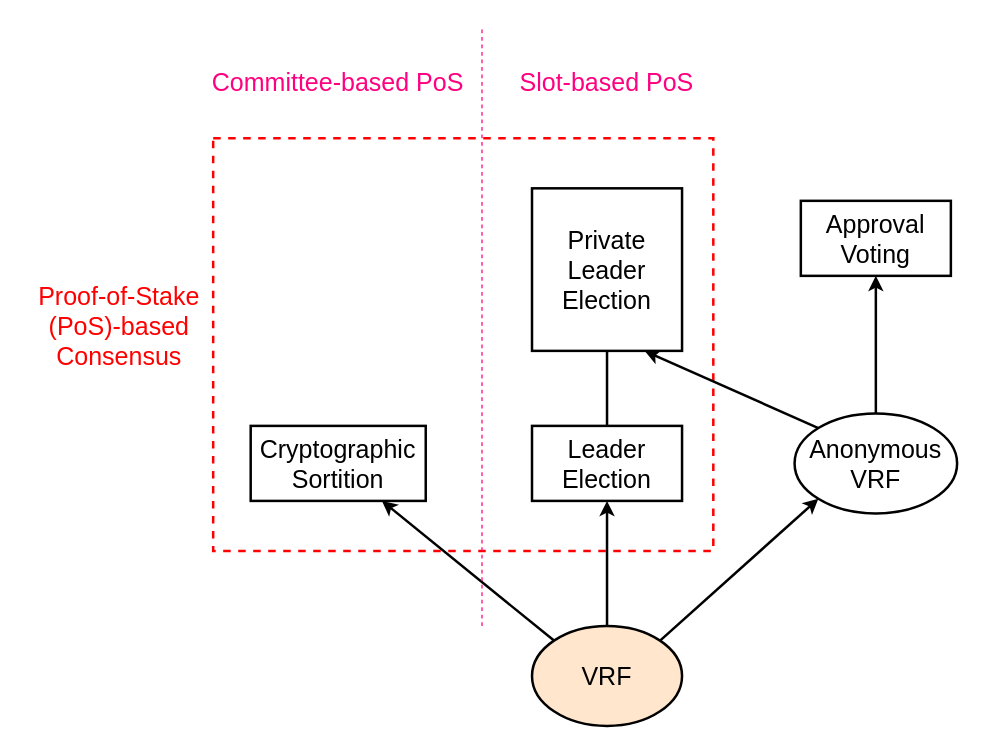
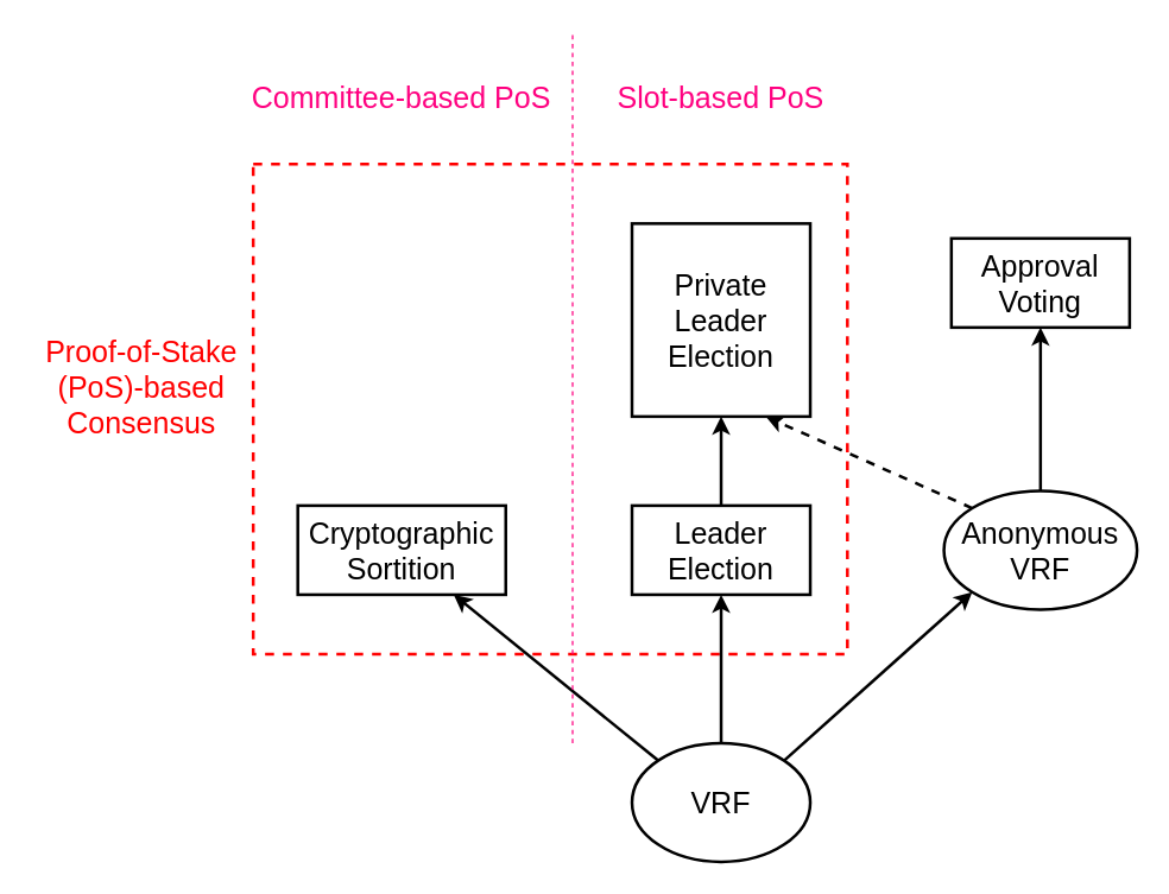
- <mxCell id="6" style="edgeStyle=orthogonalEdgeStyle;rounded=0;orthogonalLoop=1;jettySize=auto;html=1;exitX=0.5;exitY=0;exitDx=0;exitDy=0;entryX=0.5;entryY=1;entryDx=0;entryDy=0;strokeWidth=2;fontSize=20;endArrow=none;" parent="1" source="8" target="13" edge="1"><mxGeometry relative="1" as="geometry"><mxPoint x="485" y="290" as="sourcePoint" /></mxGeometry></mxCell>
+ <mxCell id="6" style="edgeStyle=orthogonalEdgeStyle;rounded=0;orthogonalLoop=1;jettySize=auto;html=1;exitX=0.5;exitY=0;exitDx=0;exitDy=0;entryX=0.5;entryY=1;entryDx=0;entryDy=0;strokeWidth=2;fontSize=20;" parent="1" source="8" target="13" edge="1"><mxGeometry relative="1" as="geometry"><mxPoint x="485" y="290" as="sourcePoint" /></mxGeometry></mxCell>
- <mxCell id="12" value="" style="endArrow=classic;html=1;fontSize=20;exitX=0;exitY=0;exitDx=0;exitDy=0;entryX=0.75;entryY=1;entryDx=0;entryDy=0;strokeWidth=2;" parent="1" source="10" target="13" edge="1"><mxGeometry width="50" height="50" relative="1" as="geometry"><mxPoint x="495" y="300" as="sourcePoint" /><mxPoint x="525" y="200" as="targetPoint" /></mxGeometry></mxCell>
+ <mxCell id="12" value="" style="endArrow=classic;html=1;fontSize=20;exitX=0;exitY=0;exitDx=0;exitDy=0;entryX=0.75;entryY=1;entryDx=0;entryDy=0;strokeWidth=2;dashed=1;" parent="1" source="10" target="13" edge="1"><mxGeometry width="50" height="50" relative="1" as="geometry"><mxPoint x="495" y="300" as="sourcePoint" /><mxPoint x="525" y="200" as="targetPoint" /></mxGeometry></mxCell>
- <mxCell id="3" value="VRF" style="ellipse;whiteSpace=wrap;html=1;fontSize=20;strokeWidth=2;fillColor=#ffe6cc;" parent="1" vertex="1"><mxGeometry x="425" y="500" width="120" height="80" as="geometry" /></mxCell>
+ <mxCell id="3" value="VRF" style="ellipse;whiteSpace=wrap;html=1;fontSize=20;strokeWidth=2;" parent="1" vertex="1"><mxGeometry x="425" y="500" width="120" height="80" as="geometry" /></mxCell>
